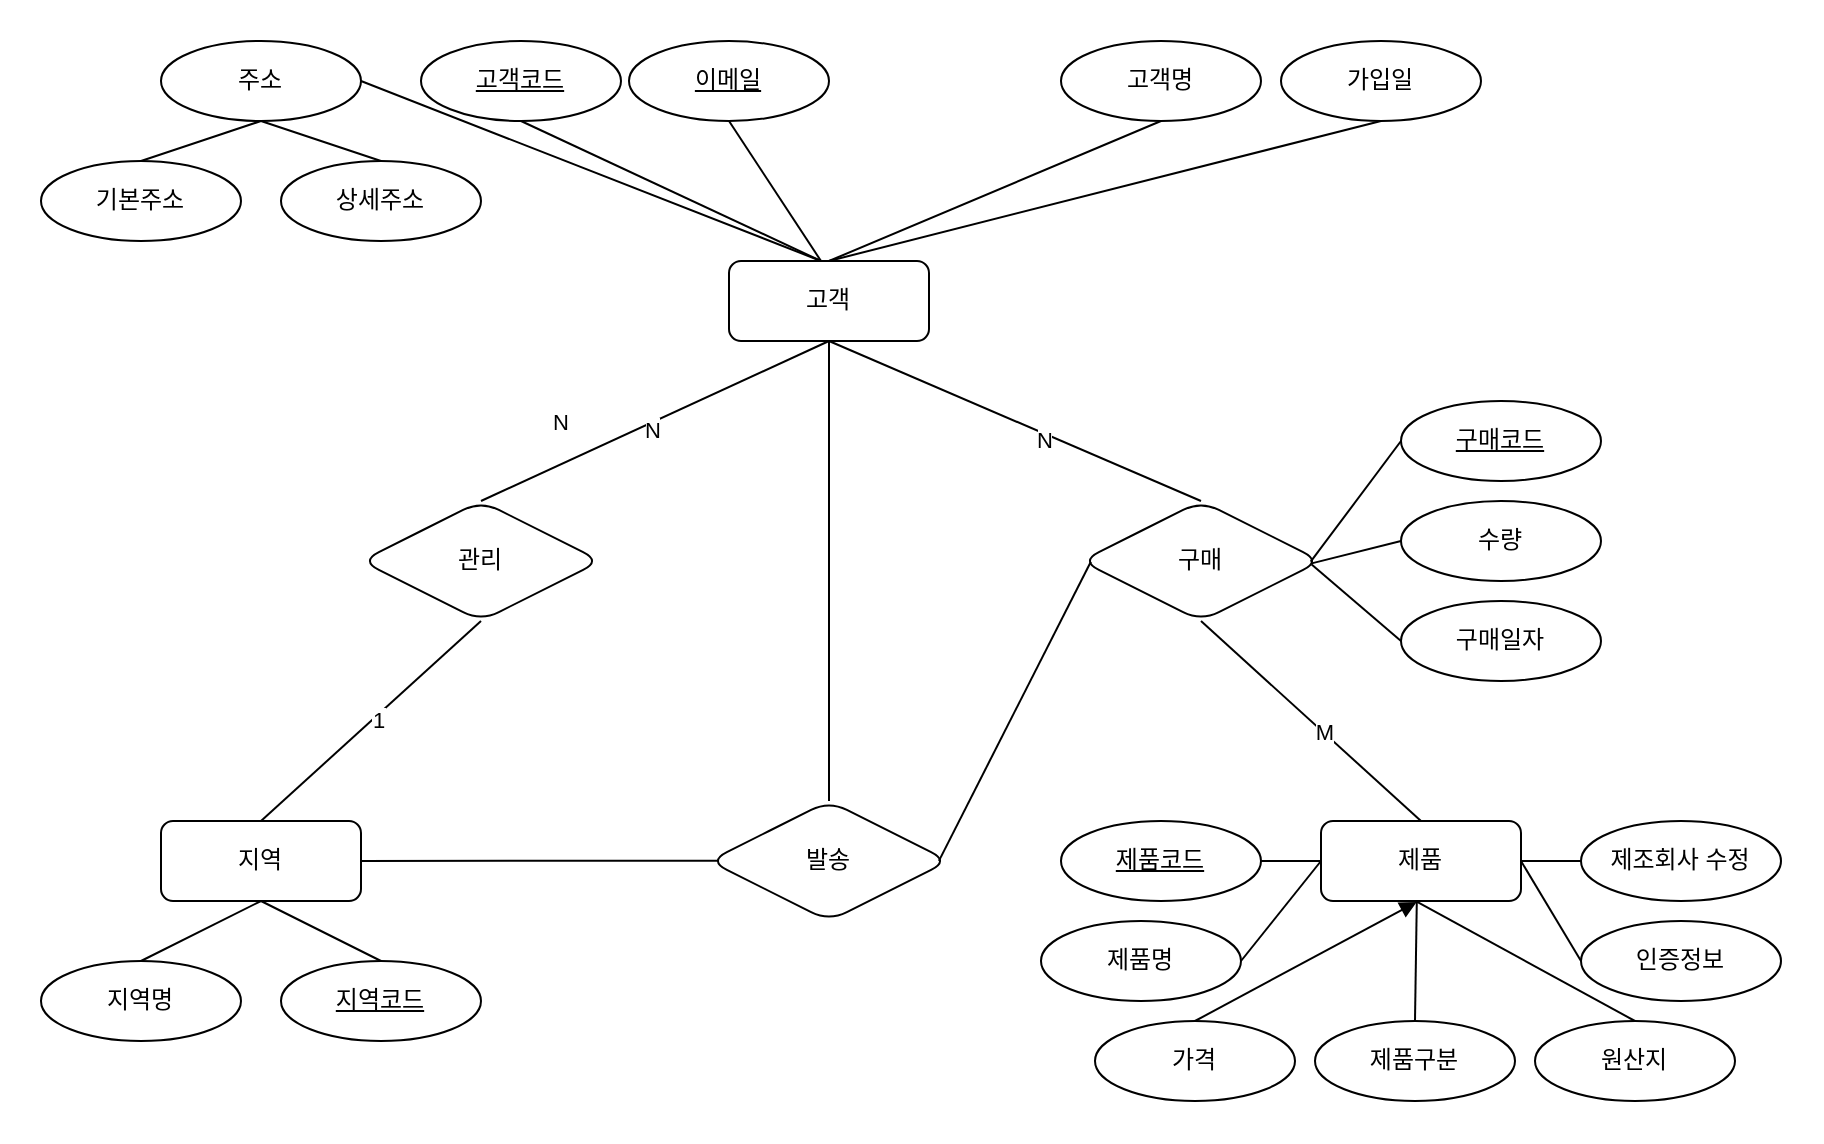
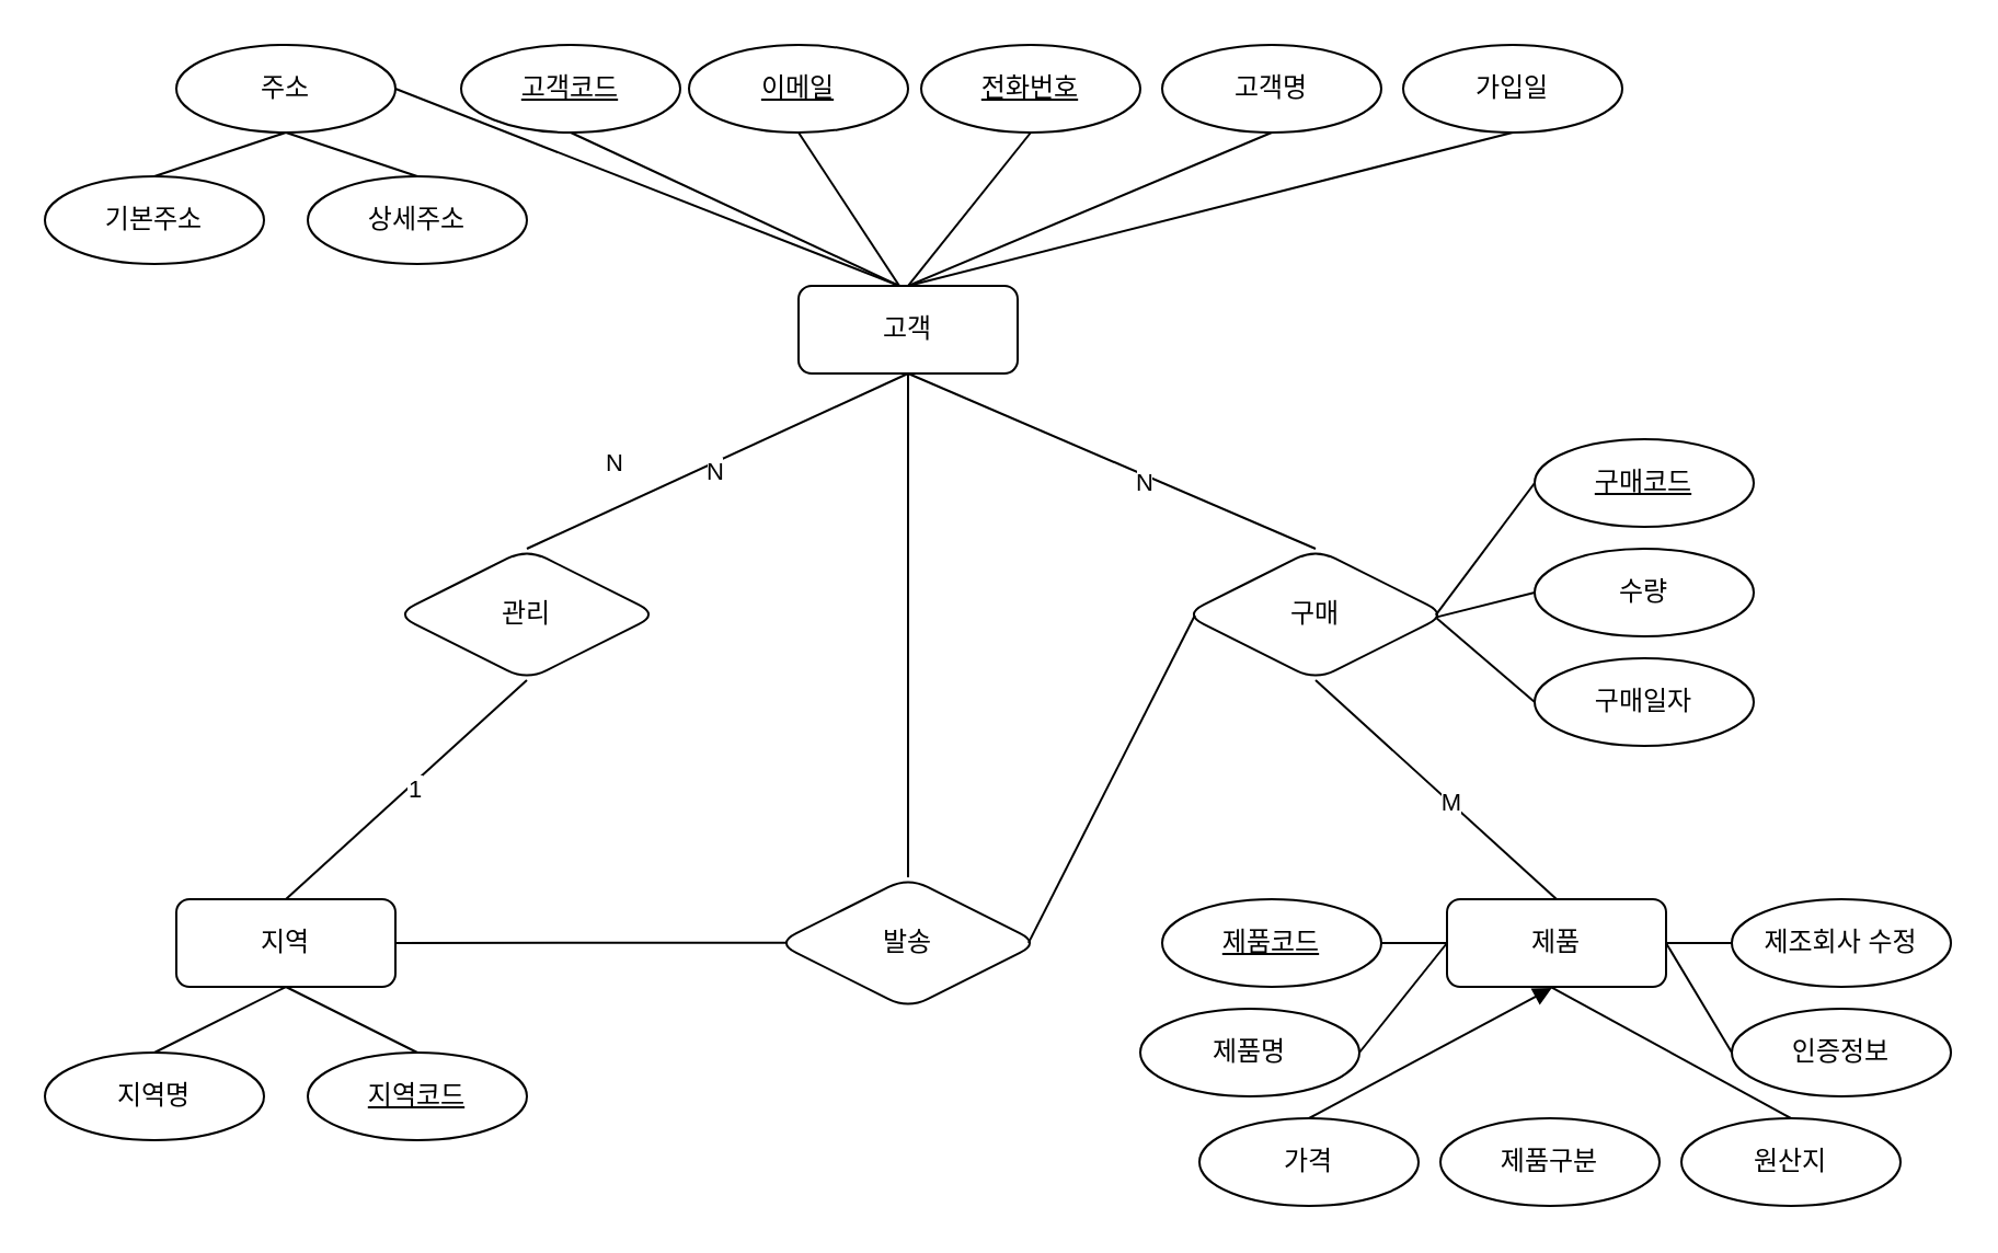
+ <mxCell id="8" value="전화번호" style="ellipse;whiteSpace=wrap;html=1;align=center;fontStyle=4;rounded=1;" parent="1" vertex="1"><mxGeometry x="420" y="20" width="100" height="40" as="geometry" /></mxCell>
+ <mxCell id="29" value="" style="endArrow=none;html=1;rounded=0;entryX=0.5;entryY=1;entryDx=0;entryDy=0;exitX=0.5;exitY=0;exitDx=0;exitDy=0;" parent="1" source="2" target="8" edge="1"><mxGeometry relative="1" as="geometry"><mxPoint x="444" y="160" as="sourcePoint" /><mxPoint x="374" y="70" as="targetPoint" /><Array as="points" /></mxGeometry></mxCell>
- <mxCell id="52" value="" style="endArrow=none;html=1;rounded=0;exitX=0.5;exitY=0;exitDx=0;exitDy=0;entryX=0.479;entryY=0.999;entryDx=0;entryDy=0;entryPerimeter=0;" parent="1" source="39" target="4" edge="1"><mxGeometry relative="1" as="geometry"><mxPoint x="640" y="500" as="sourcePoint" /><mxPoint x="680" y="450" as="targetPoint" /><Array as="points" /></mxGeometry></mxCell>
